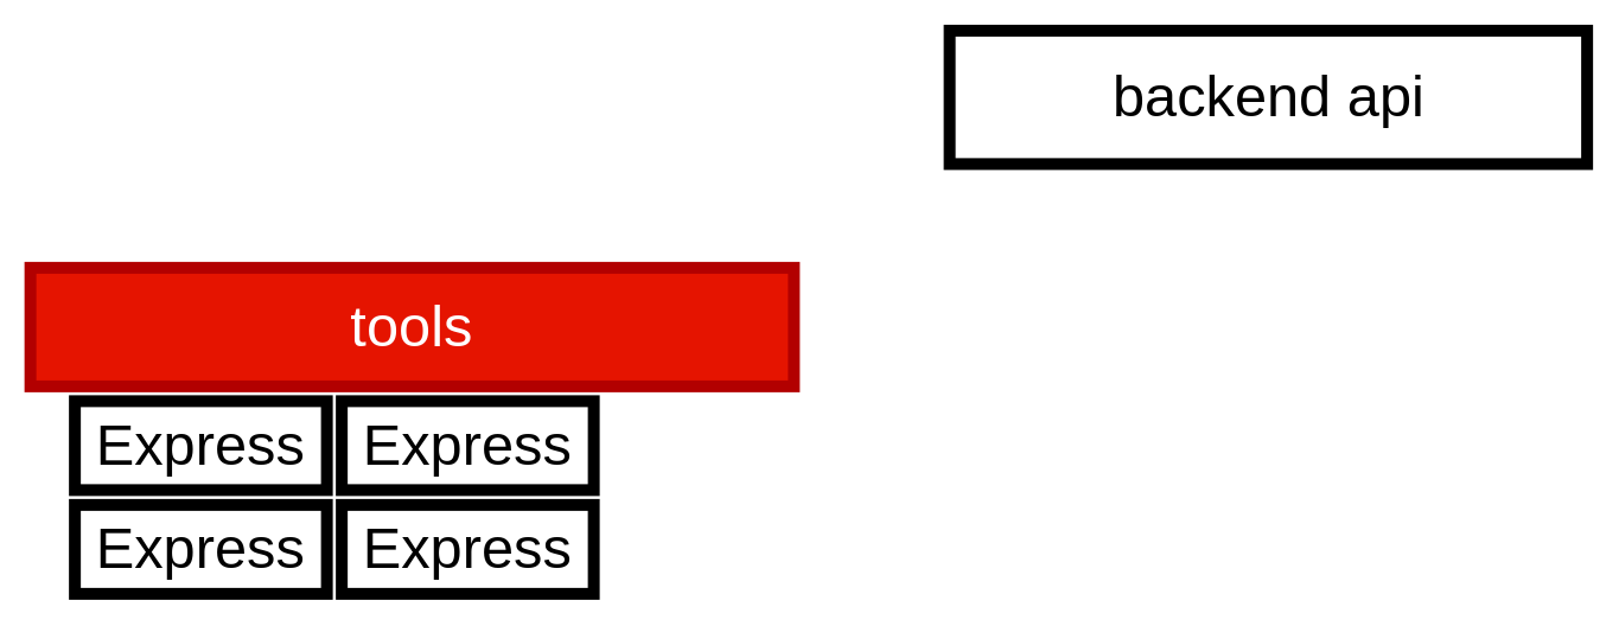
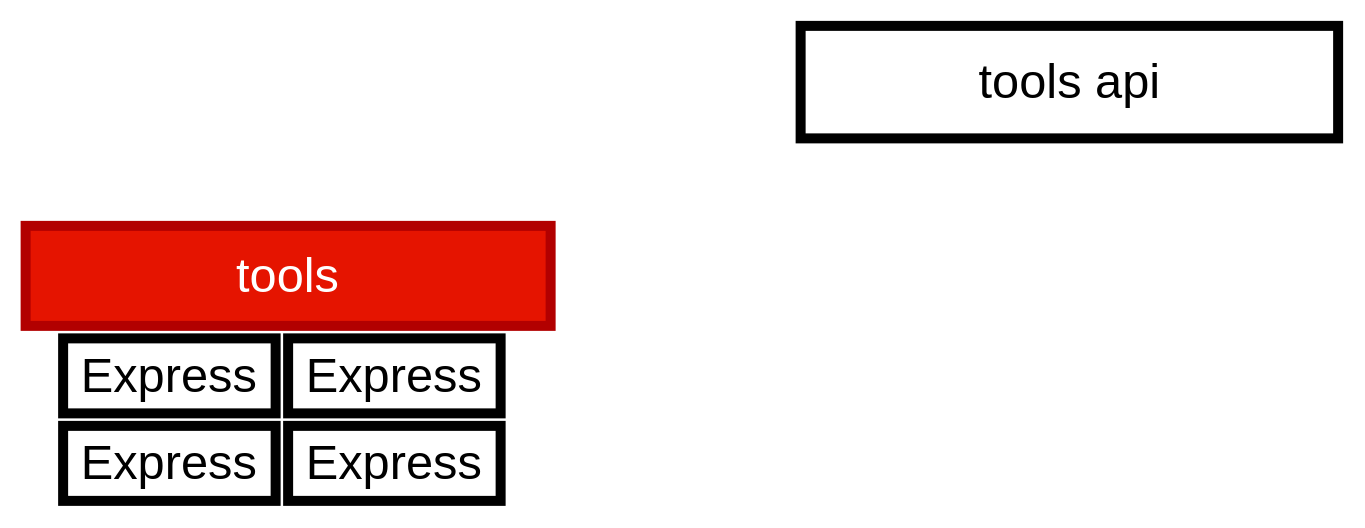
- <mxCell id="4" value="&lt;font style=&quot;font-size: 39px;&quot;&gt;backend api&lt;/font&gt;" style="text;html=1;strokeColor=none;fillColor=none;align=center;verticalAlign=middle;whiteSpace=wrap;rounded=0;strokeWidth=8;" vertex="1" parent="2"><mxGeometry x="94" y="30" width="242.5" height="30" as="geometry" /></mxCell>
+ <mxCell id="4" value="&lt;font style=&quot;font-size: 39px;&quot;&gt;tools api&lt;/font&gt;" style="text;html=1;strokeColor=none;fillColor=none;align=center;verticalAlign=middle;whiteSpace=wrap;rounded=0;strokeWidth=8;" vertex="1" parent="2"><mxGeometry x="94" y="30" width="242.5" height="30" as="geometry" /></mxCell>
- <mxCell id="5" value="tools" style="text;html=1;align=center;verticalAlign=middle;whiteSpace=wrap;rounded=0;strokeWidth=8;fontSize=39;fillColor=#e51400;strokeColor=#B20000;fontColor=#ffffff;" vertex="1" parent="1"><mxGeometry x="20" y="180" width="515" height="80" as="geometry" /></mxCell>
+ <mxCell id="5" value="tools" style="text;html=1;align=center;verticalAlign=middle;whiteSpace=wrap;rounded=0;strokeWidth=8;fontSize=39;fillColor=#e51400;strokeColor=#B20000;fontColor=#ffffff;" vertex="1" parent="1"><mxGeometry x="20" y="180" width="420" height="80" as="geometry" /></mxCell>
